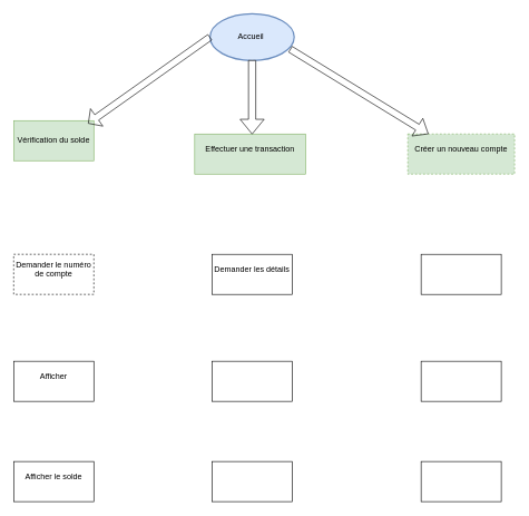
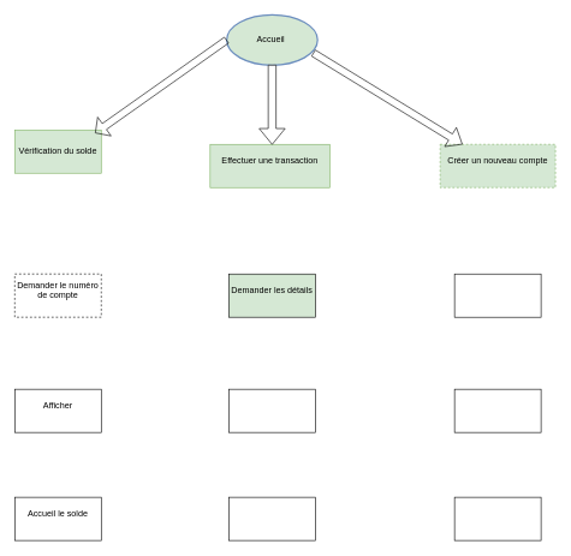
- <mxCell id="2" value="&lt;font style=&quot;vertical-align: inherit;&quot;&gt;&lt;font style=&quot;vertical-align: inherit;&quot;&gt;Accueil&amp;nbsp;&lt;/font&gt;&lt;/font&gt;" style="ellipse;whiteSpace=wrap;html=1;fillColor=#dae8fc;strokeColor=#6c8ebf;strokeWidth=2;" vertex="1" parent="1"><mxGeometry x="314" y="20" width="126" height="70" as="geometry" /></mxCell>
+ <mxCell id="2" value="&lt;font style=&quot;vertical-align: inherit;&quot;&gt;&lt;font style=&quot;vertical-align: inherit;&quot;&gt;Accueil&amp;nbsp;&lt;/font&gt;&lt;/font&gt;" style="ellipse;whiteSpace=wrap;html=1;fillColor=#d5e8d4;strokeColor=#6c8ebf;strokeWidth=2;" vertex="1" parent="1"><mxGeometry x="314" y="20" width="126" height="70" as="geometry" /></mxCell>
- <mxCell id="12" value="&#10;Demander les détails&#10;&#10;" style="rounded=0;whiteSpace=wrap;html=1;" vertex="1" parent="1"><mxGeometry x="317" y="380" width="120" height="60" as="geometry" /></mxCell>
+ <mxCell id="12" value="&#10;Demander les détails&#10;&#10;" style="rounded=0;whiteSpace=wrap;html=1;fillColor=#d5e8d4;" vertex="1" parent="1"><mxGeometry x="317" y="380" width="120" height="60" as="geometry" /></mxCell>
- <mxCell id="11" value="&#10;Afficher le solde&#10;&#10;" style="rounded=0;whiteSpace=wrap;html=1;" vertex="1" parent="1"><mxGeometry x="20" y="690" width="120" height="60" as="geometry" /></mxCell>
+ <mxCell id="11" value="&#10;Accueil le solde&#10;&#10;" style="rounded=0;whiteSpace=wrap;html=1;" vertex="1" parent="1"><mxGeometry x="20" y="690" width="120" height="60" as="geometry" /></mxCell>
